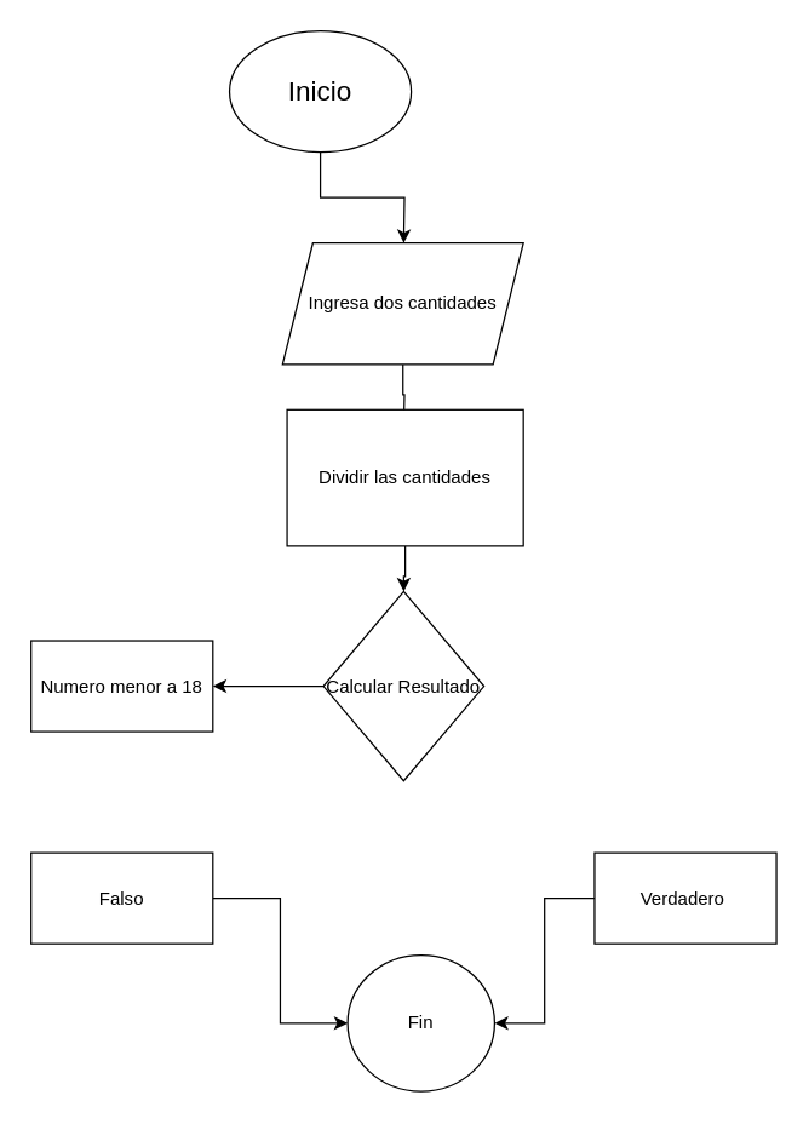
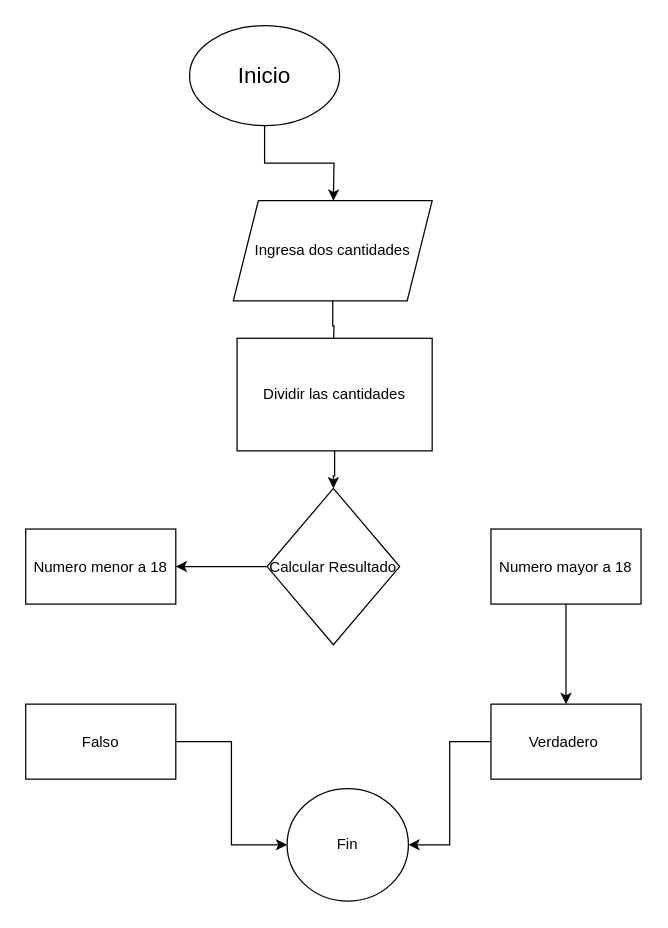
+ <mxCell id="11" value="Numero mayor a 18" style="whiteSpace=wrap;html=1;rounded=0;" vertex="1" parent="1"><mxGeometry x="392" y="422.5" width="120" height="60" as="geometry" /></mxCell>
+ <mxCell id="10" value="" style="edgeStyle=orthogonalEdgeStyle;rounded=0;orthogonalLoop=1;jettySize=auto;html=1;" edge="1" parent="1" source="11" target="13"><mxGeometry relative="1" as="geometry" /></mxCell>
